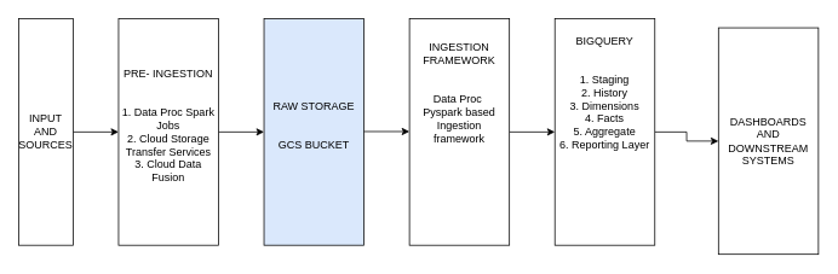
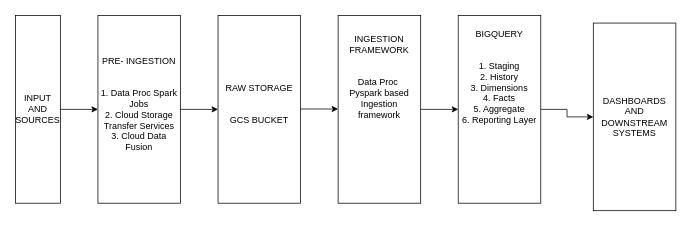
- <mxCell id="6" value="&lt;div&gt;RAW STORAGE&lt;/div&gt;&lt;div&gt;&lt;br&gt;&lt;/div&gt;&lt;div&gt;&lt;br&gt;&lt;/div&gt;&lt;div&gt;GCS BUCKET&lt;/div&gt;&lt;div&gt;&lt;br&gt;&lt;/div&gt;" style="rounded=0;whiteSpace=wrap;html=1;fillColor=#dae8fc;" vertex="1" parent="1"><mxGeometry x="290" y="20" width="110" height="250" as="geometry" /></mxCell>
+ <mxCell id="6" value="&lt;div&gt;RAW STORAGE&lt;/div&gt;&lt;div&gt;&lt;br&gt;&lt;/div&gt;&lt;div&gt;&lt;br&gt;&lt;/div&gt;&lt;div&gt;GCS BUCKET&lt;/div&gt;&lt;div&gt;&lt;br&gt;&lt;/div&gt;" style="rounded=0;whiteSpace=wrap;html=1;" vertex="1" parent="1"><mxGeometry x="290" y="20" width="110" height="250" as="geometry" /></mxCell>
